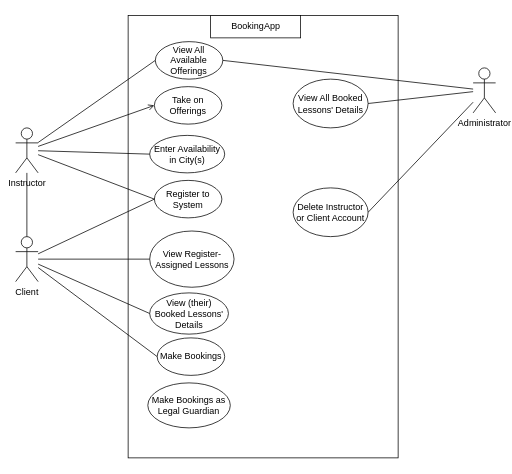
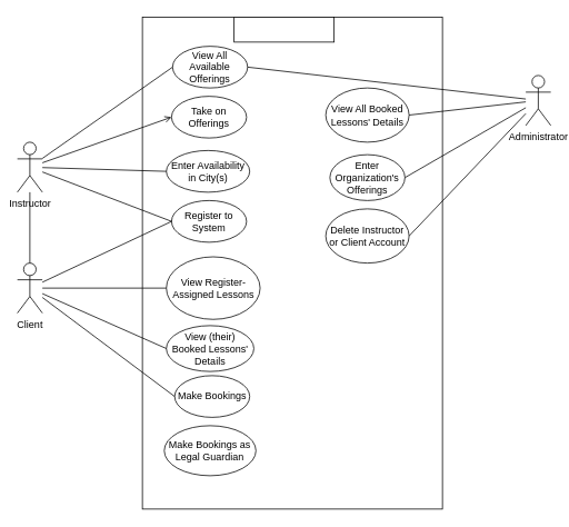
- <mxCell id="4" value="BookingApp" style="text;html=1;align=center;verticalAlign=middle;whiteSpace=wrap;rounded=0;" parent="1" vertex="1"><mxGeometry x="302.5" y="20" width="75" height="30" as="geometry" /></mxCell>
+ <mxCell id="31" value="" style="endArrow=none;html=1;rounded=0;exitX=1;exitY=0.5;exitDx=0;exitDy=0;" edge="1" parent="1" source="27" target="8"><mxGeometry width="50" height="50" relative="1" as="geometry"><mxPoint x="280" y="220" as="sourcePoint" /><mxPoint x="330" y="170" as="targetPoint" /></mxGeometry></mxCell>
+ <mxCell id="27" value="Enter Organization's Offerings" style="ellipse;whiteSpace=wrap;html=1;" parent="1" vertex="1"><mxGeometry x="395" y="185" width="90" height="55" as="geometry" /></mxCell>
